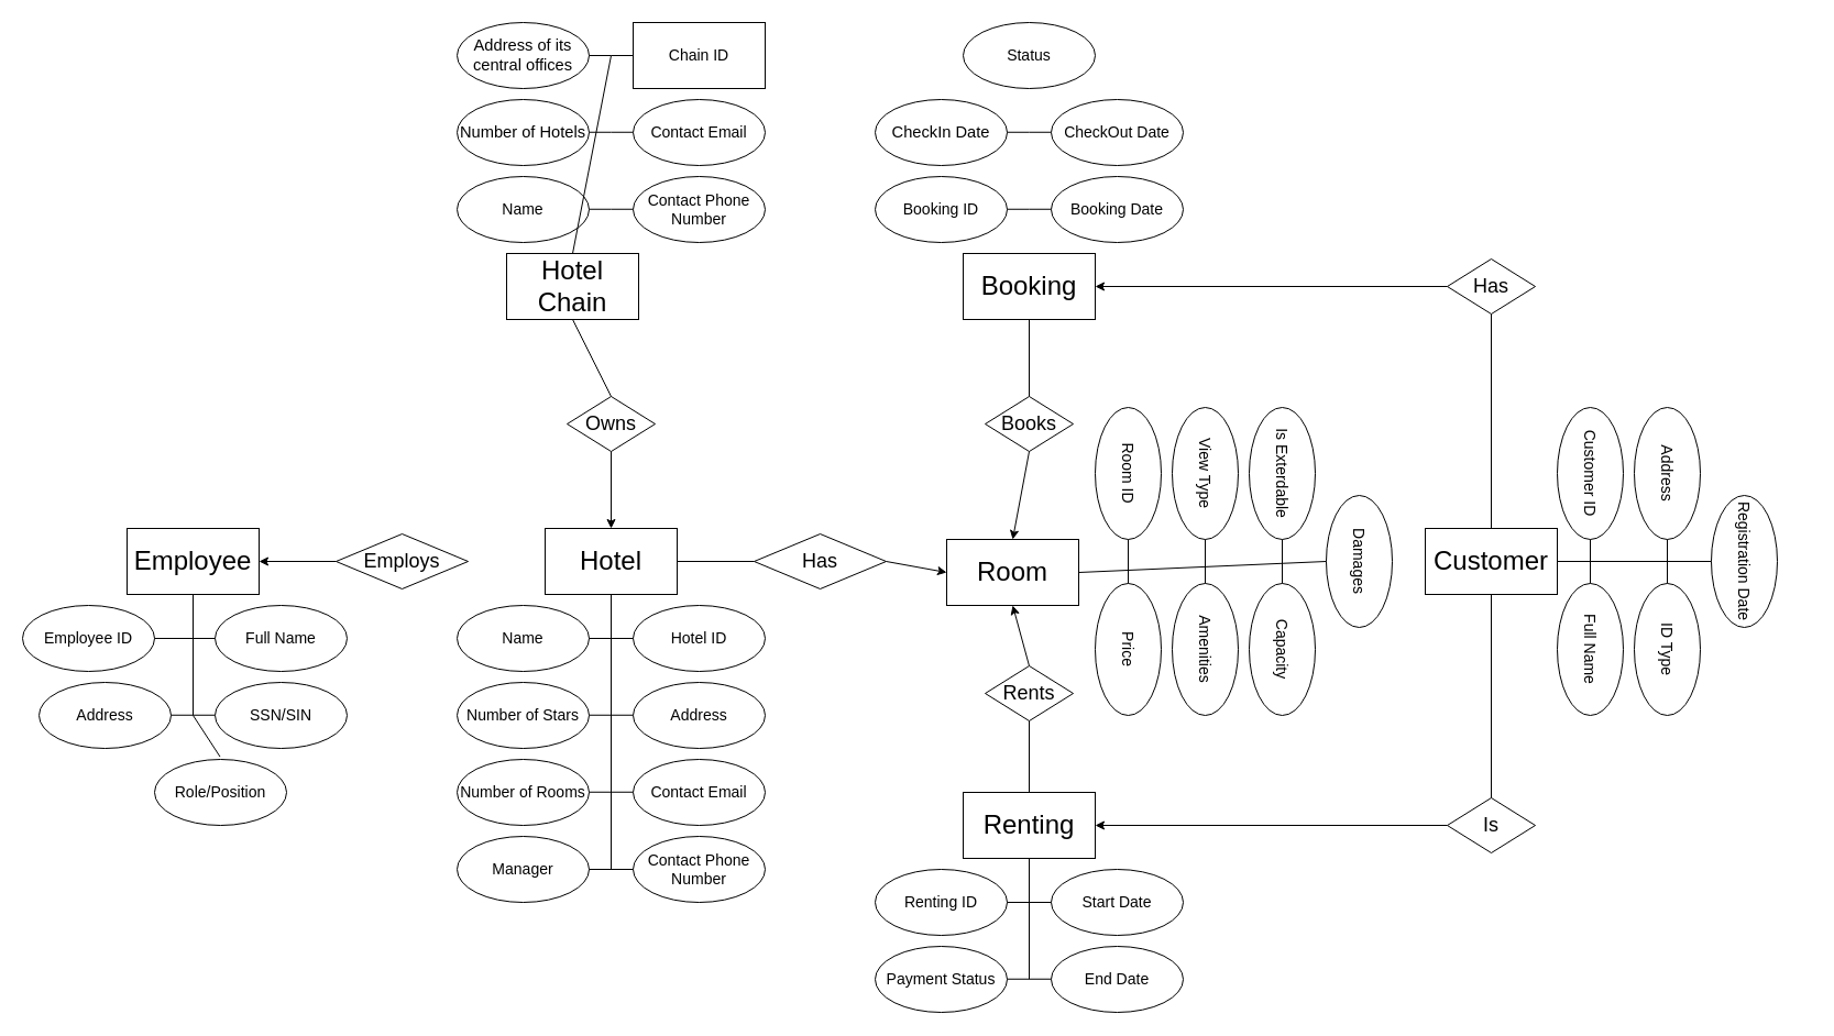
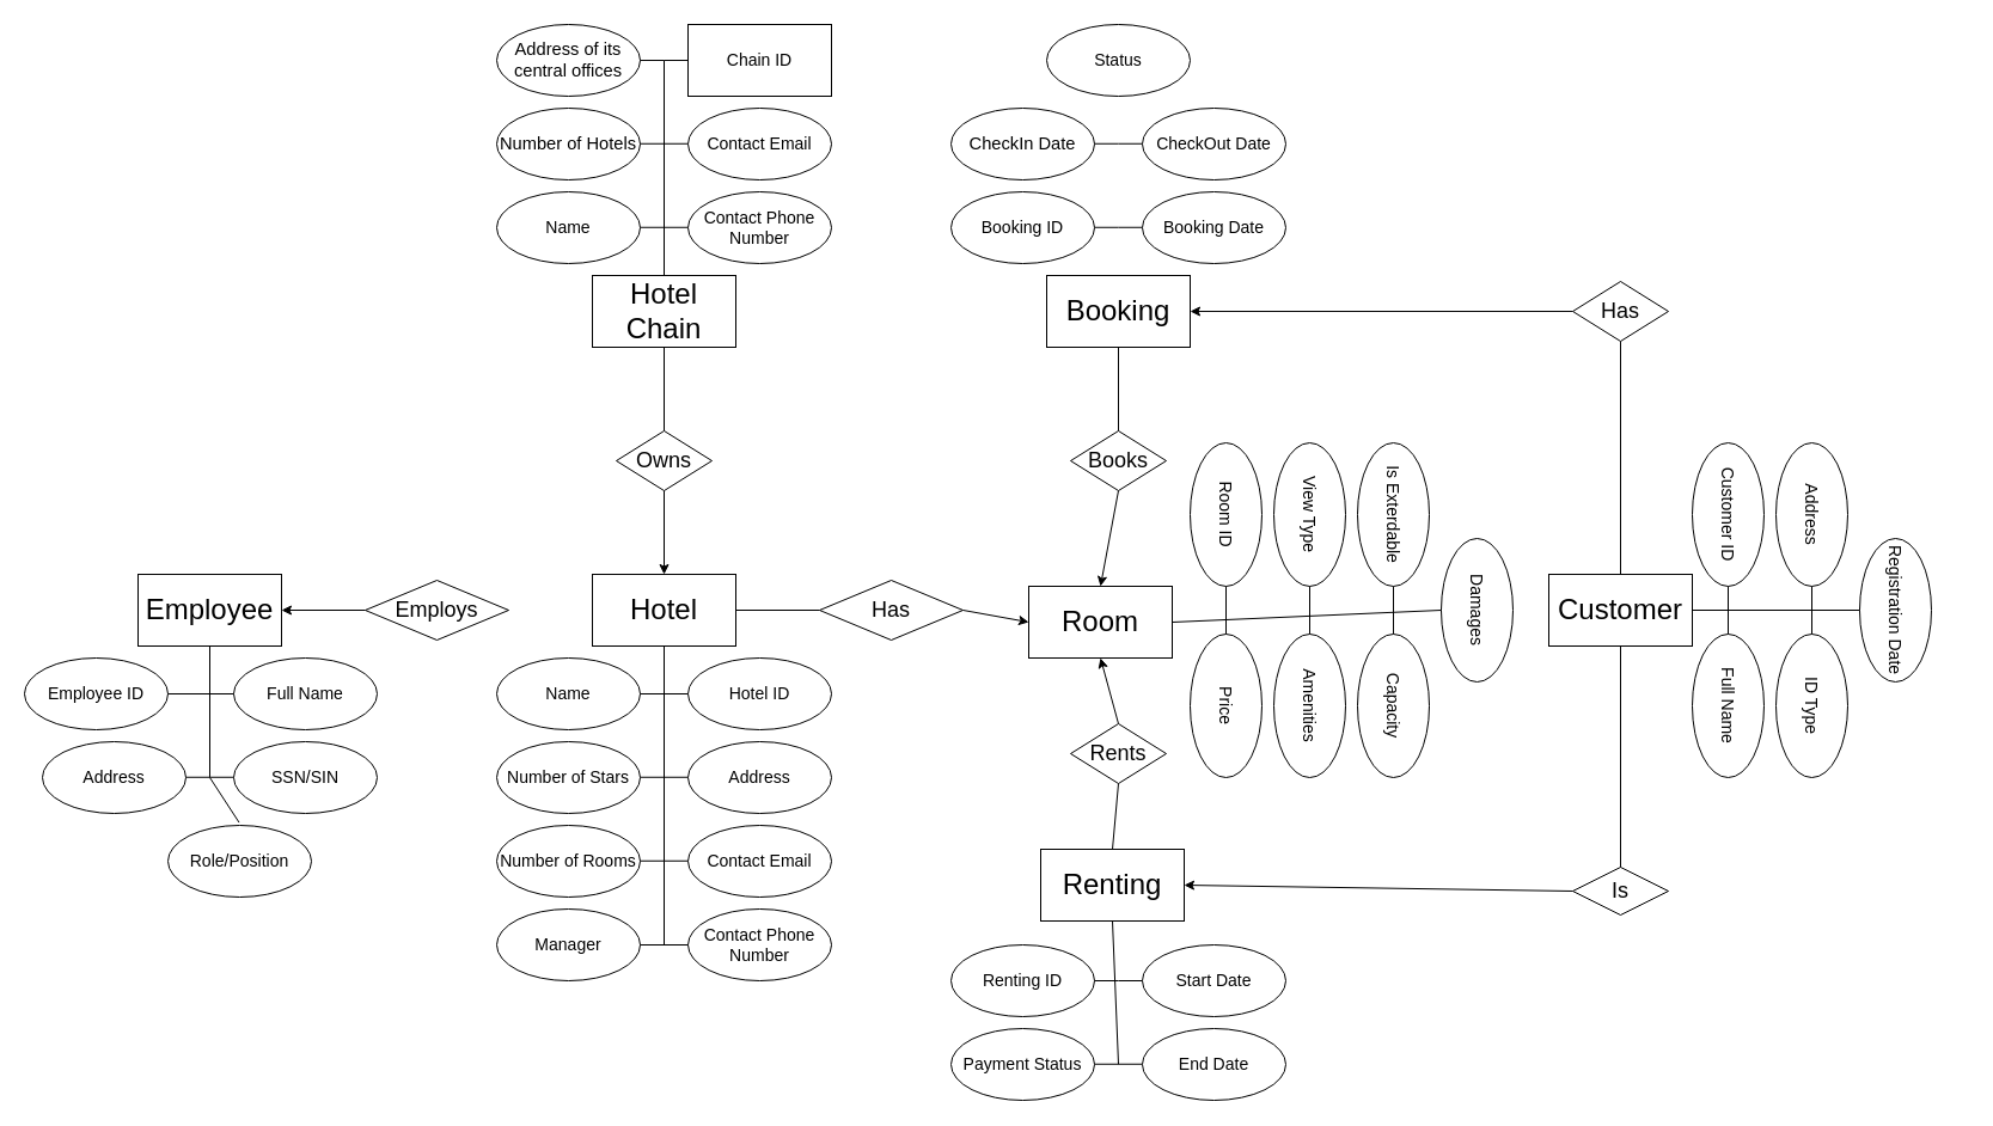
- <mxCell id="2" value="&lt;font style=&quot;font-size: 24px;&quot;&gt;Hotel Chain&lt;/font&gt;" style="rounded=0;whiteSpace=wrap;html=1;" vertex="1" parent="1"><mxGeometry x="460" y="230" width="120" height="60" as="geometry" /></mxCell>
+ <mxCell id="2" value="&lt;font style=&quot;font-size: 24px;&quot;&gt;Hotel Chain&lt;/font&gt;" style="rounded=0;whiteSpace=wrap;html=1;" vertex="1" parent="1"><mxGeometry x="495" y="230" width="120" height="60" as="geometry" /></mxCell>
- <mxCell id="39" value="&lt;font style=&quot;font-size: 24px;&quot;&gt;Renting&lt;/font&gt;" style="whiteSpace=wrap;html=1;" vertex="1" parent="1"><mxGeometry x="875" y="720" width="120" height="60" as="geometry" /></mxCell>
+ <mxCell id="39" value="&lt;font style=&quot;font-size: 24px;&quot;&gt;Renting&lt;/font&gt;" style="whiteSpace=wrap;html=1;" vertex="1" parent="1"><mxGeometry x="870" y="710" width="120" height="60" as="geometry" /></mxCell>
- <mxCell id="47" value="&lt;font style=&quot;font-size: 18px;&quot;&gt;Is&lt;/font&gt;" style="rhombus;whiteSpace=wrap;html=1;" vertex="1" parent="1"><mxGeometry x="1315" y="725" width="80" height="50" as="geometry" /></mxCell>
+ <mxCell id="47" value="&lt;font style=&quot;font-size: 18px;&quot;&gt;Is&lt;/font&gt;" style="rhombus;whiteSpace=wrap;html=1;" vertex="1" parent="1"><mxGeometry x="1315" y="725" width="80" height="40" as="geometry" /></mxCell>
